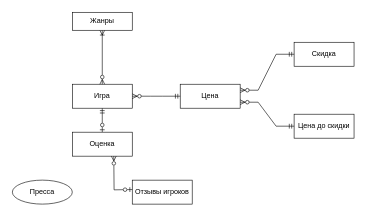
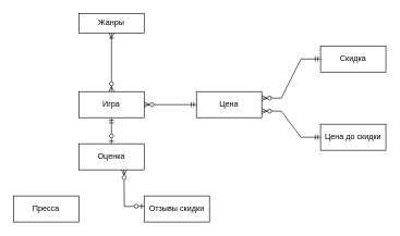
- <mxCell id="10" value="Пресса" style="ellipse;whiteSpace=wrap;html=1;align=center;" vertex="1" parent="1"><mxGeometry x="20" y="300" width="100" height="40" as="geometry" /></mxCell>
+ <mxCell id="10" value="Пресса" style="whiteSpace=wrap;html=1;align=center;" vertex="1" parent="1"><mxGeometry x="20" y="300" width="100" height="40" as="geometry" /></mxCell>
- <mxCell id="11" value="Отзывы игроков" style="whiteSpace=wrap;html=1;align=center;" vertex="1" parent="1"><mxGeometry x="220" y="300" width="100" height="40" as="geometry" /></mxCell>
+ <mxCell id="11" value="Отзывы скидки" style="whiteSpace=wrap;html=1;align=center;" vertex="1" parent="1"><mxGeometry x="220" y="300" width="100" height="40" as="geometry" /></mxCell>
